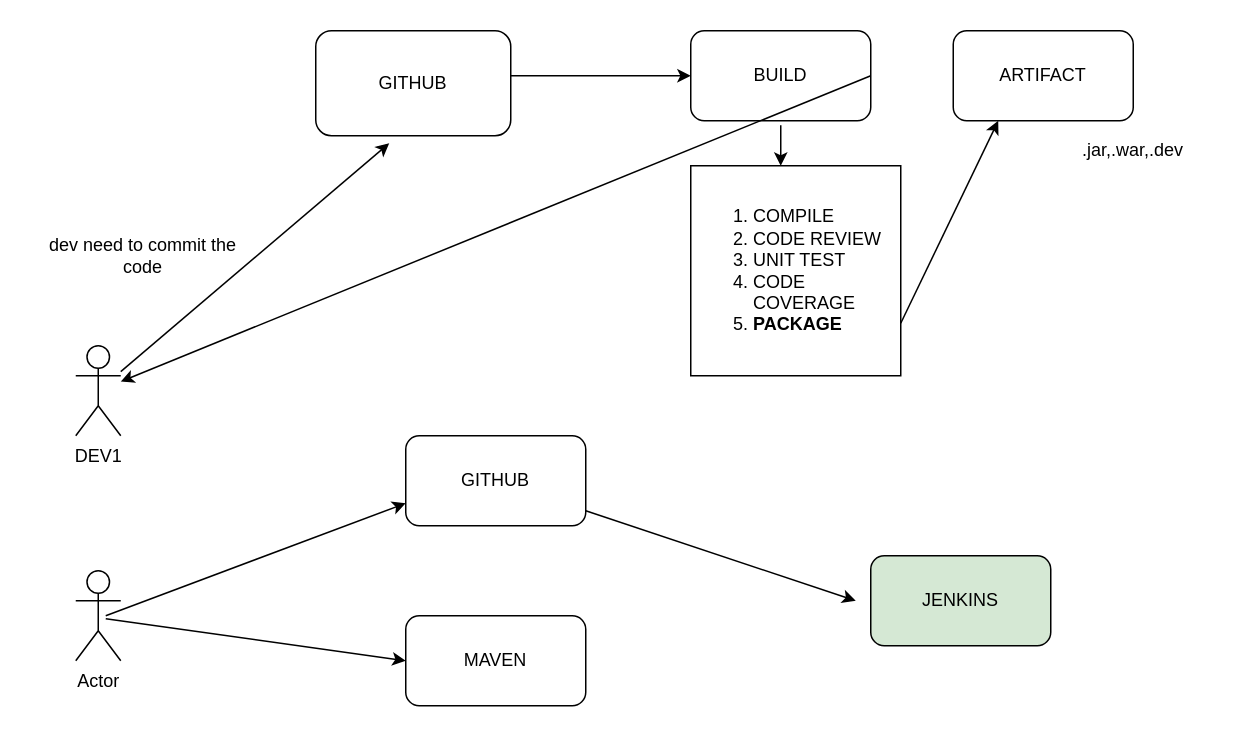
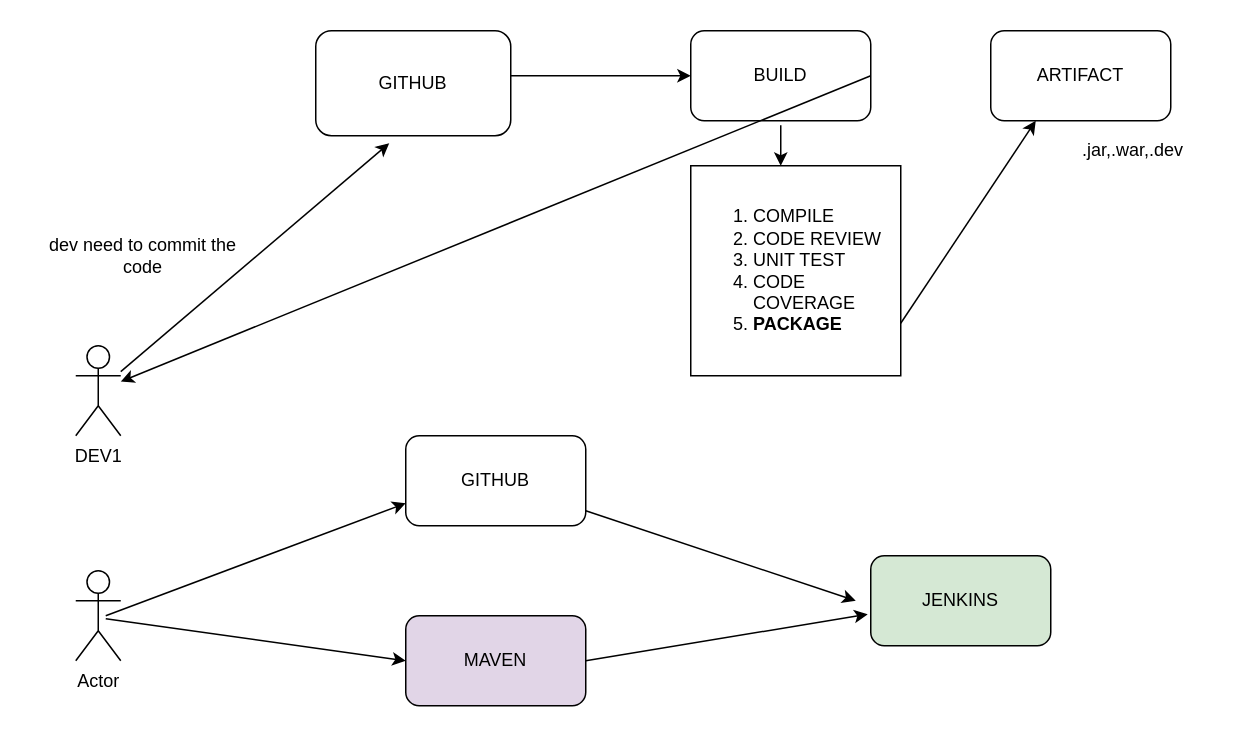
- <mxCell id="11" value="ARTIFACT" style="rounded=1;whiteSpace=wrap;html=1;" vertex="1" parent="1"><mxGeometry x="635" y="20" width="120" height="60" as="geometry" /></mxCell>
+ <mxCell id="11" value="ARTIFACT" style="rounded=1;whiteSpace=wrap;html=1;" vertex="1" parent="1"><mxGeometry x="660" y="20" width="120" height="60" as="geometry" /></mxCell>
+ <mxCell id="21" value="" style="endArrow=classic;html=1;entryX=-0.017;entryY=0.65;entryDx=0;entryDy=0;entryPerimeter=0;exitX=1;exitY=0.5;exitDx=0;exitDy=0;" edge="1" parent="1" source="17" target="7"><mxGeometry width="50" height="50" relative="1" as="geometry"><mxPoint x="400" y="440" as="sourcePoint" /><mxPoint x="440" y="430" as="targetPoint" /></mxGeometry></mxCell>
- <mxCell id="17" value="MAVEN" style="rounded=1;whiteSpace=wrap;html=1;" vertex="1" parent="1"><mxGeometry x="270" y="410" width="120" height="60" as="geometry" /></mxCell>
+ <mxCell id="17" value="MAVEN" style="rounded=1;whiteSpace=wrap;html=1;fillColor=#e1d5e7;" vertex="1" parent="1"><mxGeometry x="270" y="410" width="120" height="60" as="geometry" /></mxCell>
